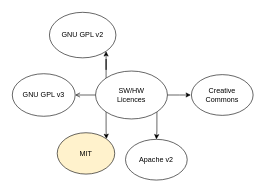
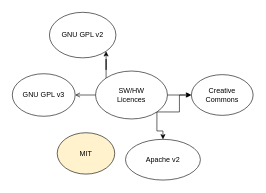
- <mxCell id="6" style="edgeStyle=orthogonalEdgeStyle;rounded=0;orthogonalLoop=1;jettySize=auto;html=1;exitX=0;exitY=1;exitDx=0;exitDy=0;entryX=1;entryY=0;entryDx=0;entryDy=0;" parent="1" source="9" target="10" edge="1"><mxGeometry relative="1" as="geometry" /></mxCell>
+ <mxCell id="6" style="edgeStyle=orthogonalEdgeStyle;rounded=0;orthogonalLoop=1;jettySize=auto;html=1;exitX=0;exitY=1;exitDx=0;exitDy=0;" parent="1" source="9" target="12" edge="1"><mxGeometry relative="1" as="geometry" /></mxCell>
- <mxCell id="11" value="Apache v2" style="ellipse;whiteSpace=wrap;html=1;" parent="1" vertex="1"><mxGeometry x="209" y="232" width="103" height="68" as="geometry" /></mxCell>
+ <mxCell id="11" value="Apache v2" style="ellipse;whiteSpace=wrap;html=1;" parent="1" vertex="1"><mxGeometry x="209" y="232" width="125" height="68" as="geometry" /></mxCell>
